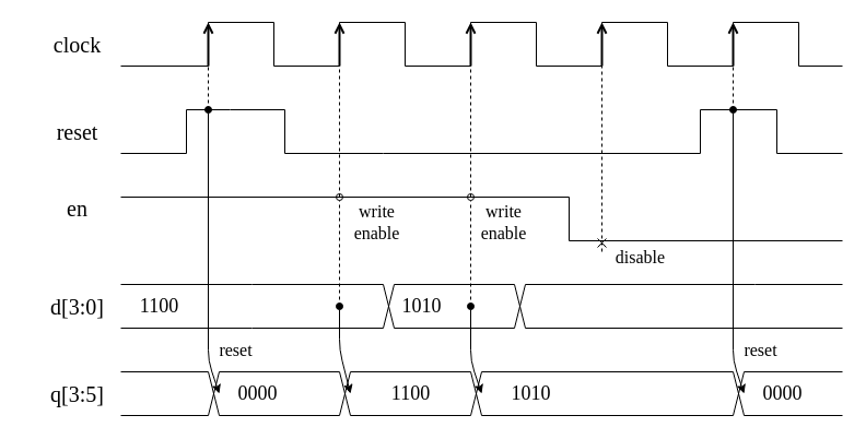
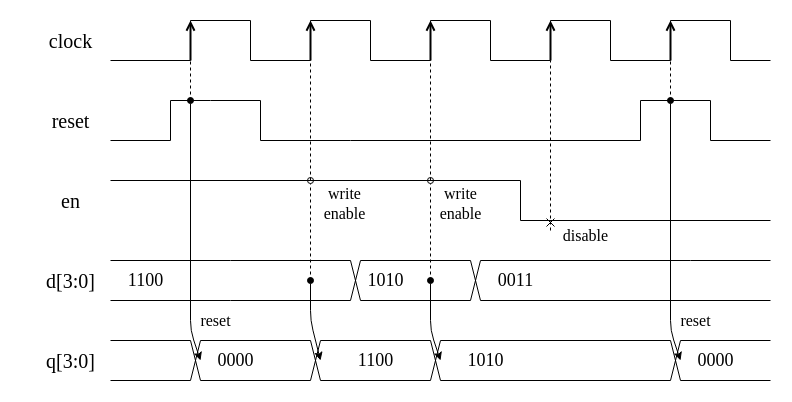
- <mxCell id="28" value="en" style="text;html=1;align=center;verticalAlign=middle;resizable=0;points=[];autosize=1;strokeColor=none;fillColor=none;fontFamily=Lucida Console;fontSize=20;" vertex="1" parent="1"><mxGeometry x="45" y="170" width="50" height="40" as="geometry" /></mxCell>
+ <mxCell id="28" value="en" style="text;html=1;align=center;verticalAlign=middle;resizable=0;points=[];autosize=1;strokeColor=none;fillColor=none;fontFamily=Lucida Console;fontSize=20;" vertex="1" parent="1"><mxGeometry x="45" y="180" width="50" height="40" as="geometry" /></mxCell>
+ <mxCell id="20" value="0011" style="text;html=1;align=center;verticalAlign=middle;resizable=0;points=[];autosize=1;strokeColor=none;fillColor=none;fontFamily=Lucida Console;fontSize=18;" vertex="1" parent="1"><mxGeometry x="480" y="260" width="70" height="40" as="geometry" /></mxCell>
- <mxCell id="7" value="q[3:5]" style="text;html=1;align=center;verticalAlign=middle;resizable=0;points=[];autosize=1;strokeColor=none;fillColor=none;fontFamily=Lucida Console;fontSize=20;" vertex="1" parent="1"><mxGeometry x="20" y="340" width="100" height="40" as="geometry" /></mxCell>
+ <mxCell id="7" value="q[3:0]" style="text;html=1;align=center;verticalAlign=middle;resizable=0;points=[];autosize=1;strokeColor=none;fillColor=none;fontFamily=Lucida Console;fontSize=20;" vertex="1" parent="1"><mxGeometry x="20" y="340" width="100" height="40" as="geometry" /></mxCell>
